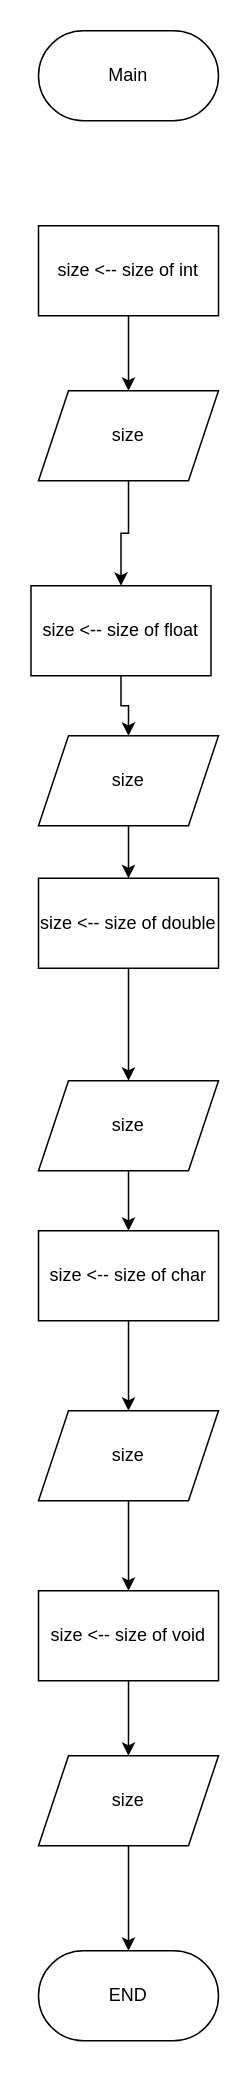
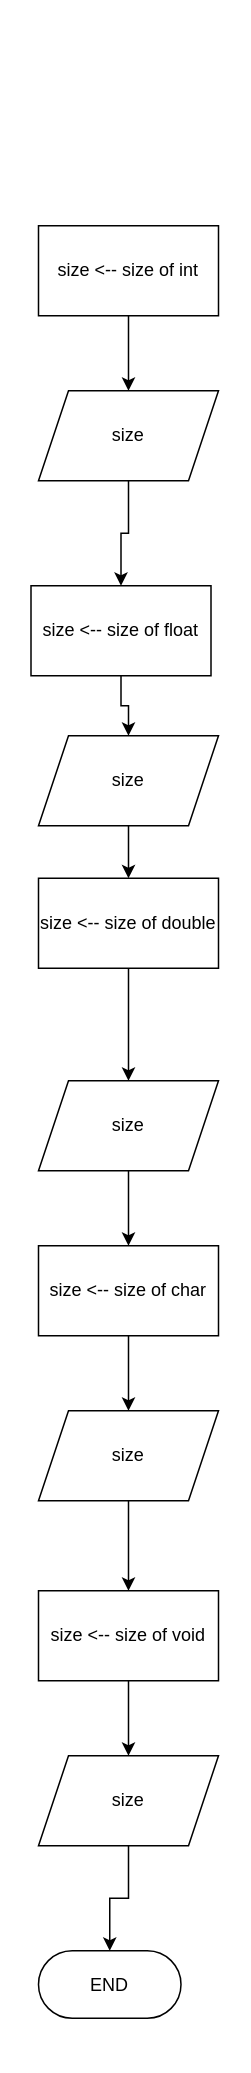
- <mxCell id="2" value="Main" style="rounded=1;whiteSpace=wrap;html=1;arcSize=50;" vertex="1" parent="1"><mxGeometry x="25" y="20" width="120" height="60" as="geometry" /></mxCell>
- <mxCell id="16" value="size &amp;lt;-- size of char" style="rounded=0;whiteSpace=wrap;html=1;" vertex="1" parent="1"><mxGeometry x="25" y="820" width="120" height="60" as="geometry" /></mxCell>
+ <mxCell id="16" value="size &amp;lt;-- size of char" style="rounded=0;whiteSpace=wrap;html=1;" vertex="1" parent="1"><mxGeometry x="25" y="830" width="120" height="60" as="geometry" /></mxCell>
- <mxCell id="23" value="END" style="rounded=1;whiteSpace=wrap;html=1;arcSize=50;" vertex="1" parent="1"><mxGeometry x="25" y="1300" width="120" height="60" as="geometry" /></mxCell>
+ <mxCell id="23" value="END" style="rounded=1;whiteSpace=wrap;html=1;arcSize=50;" vertex="1" parent="1"><mxGeometry x="25" y="1300" width="95" height="45" as="geometry" /></mxCell>
